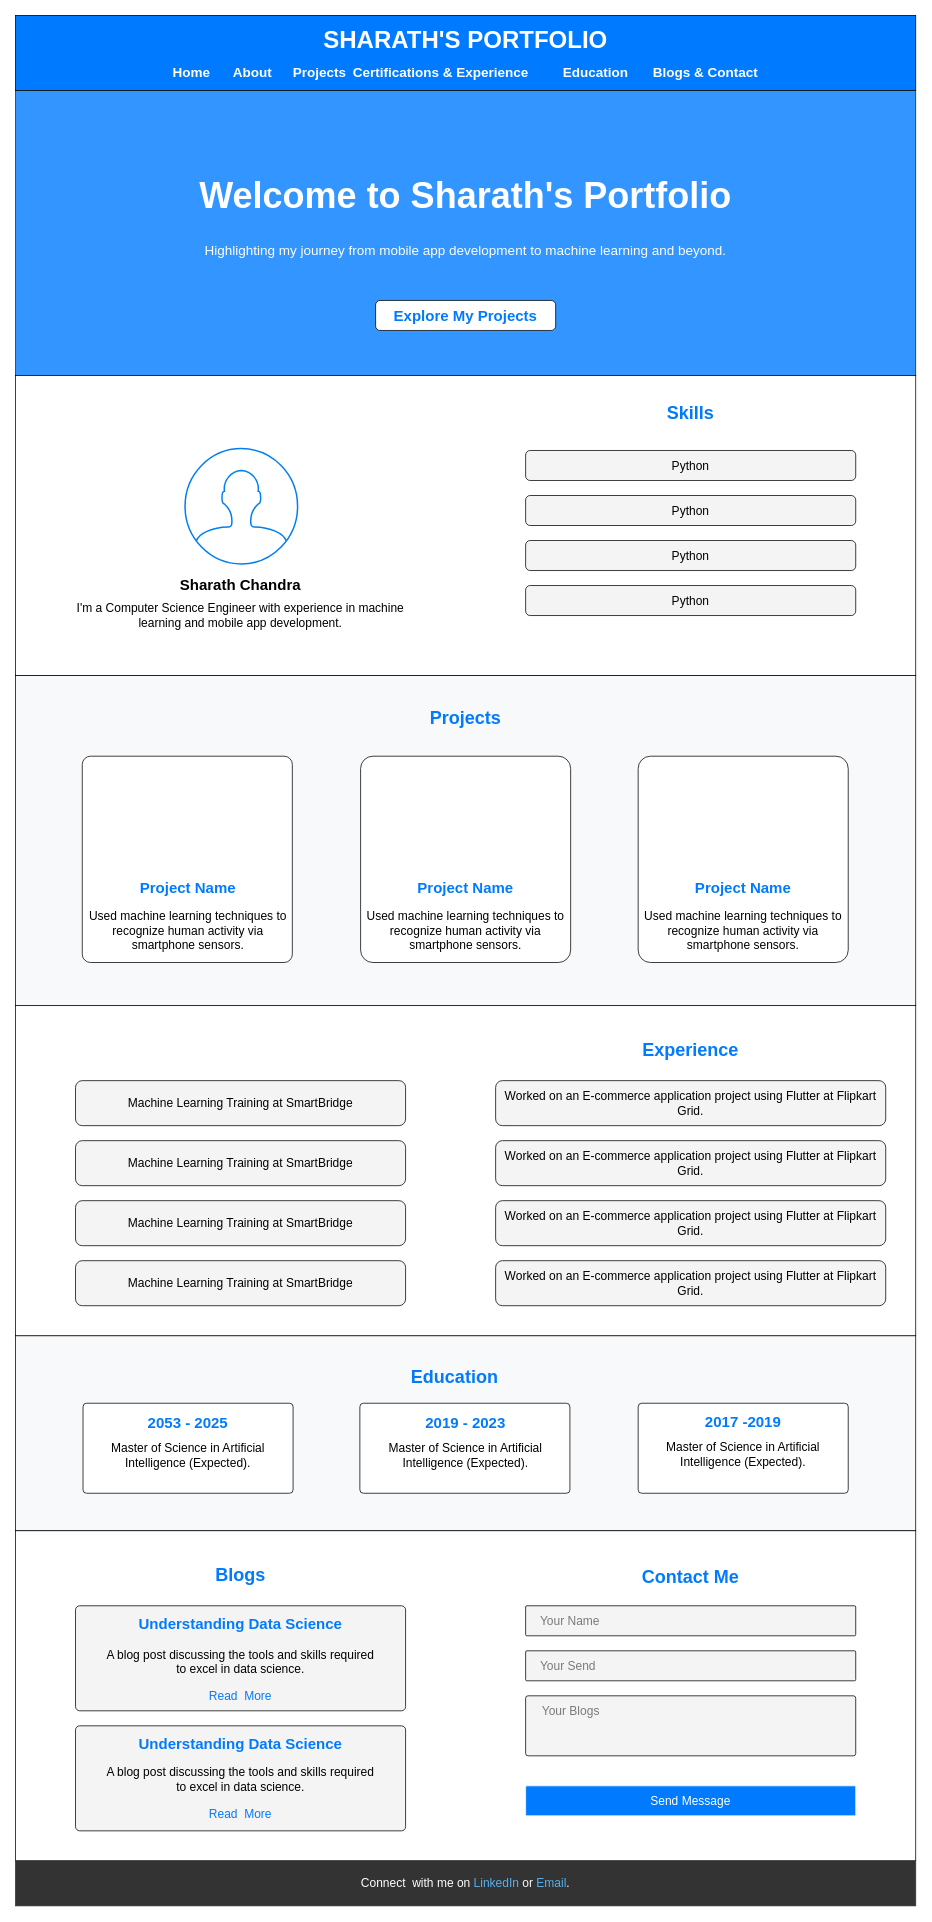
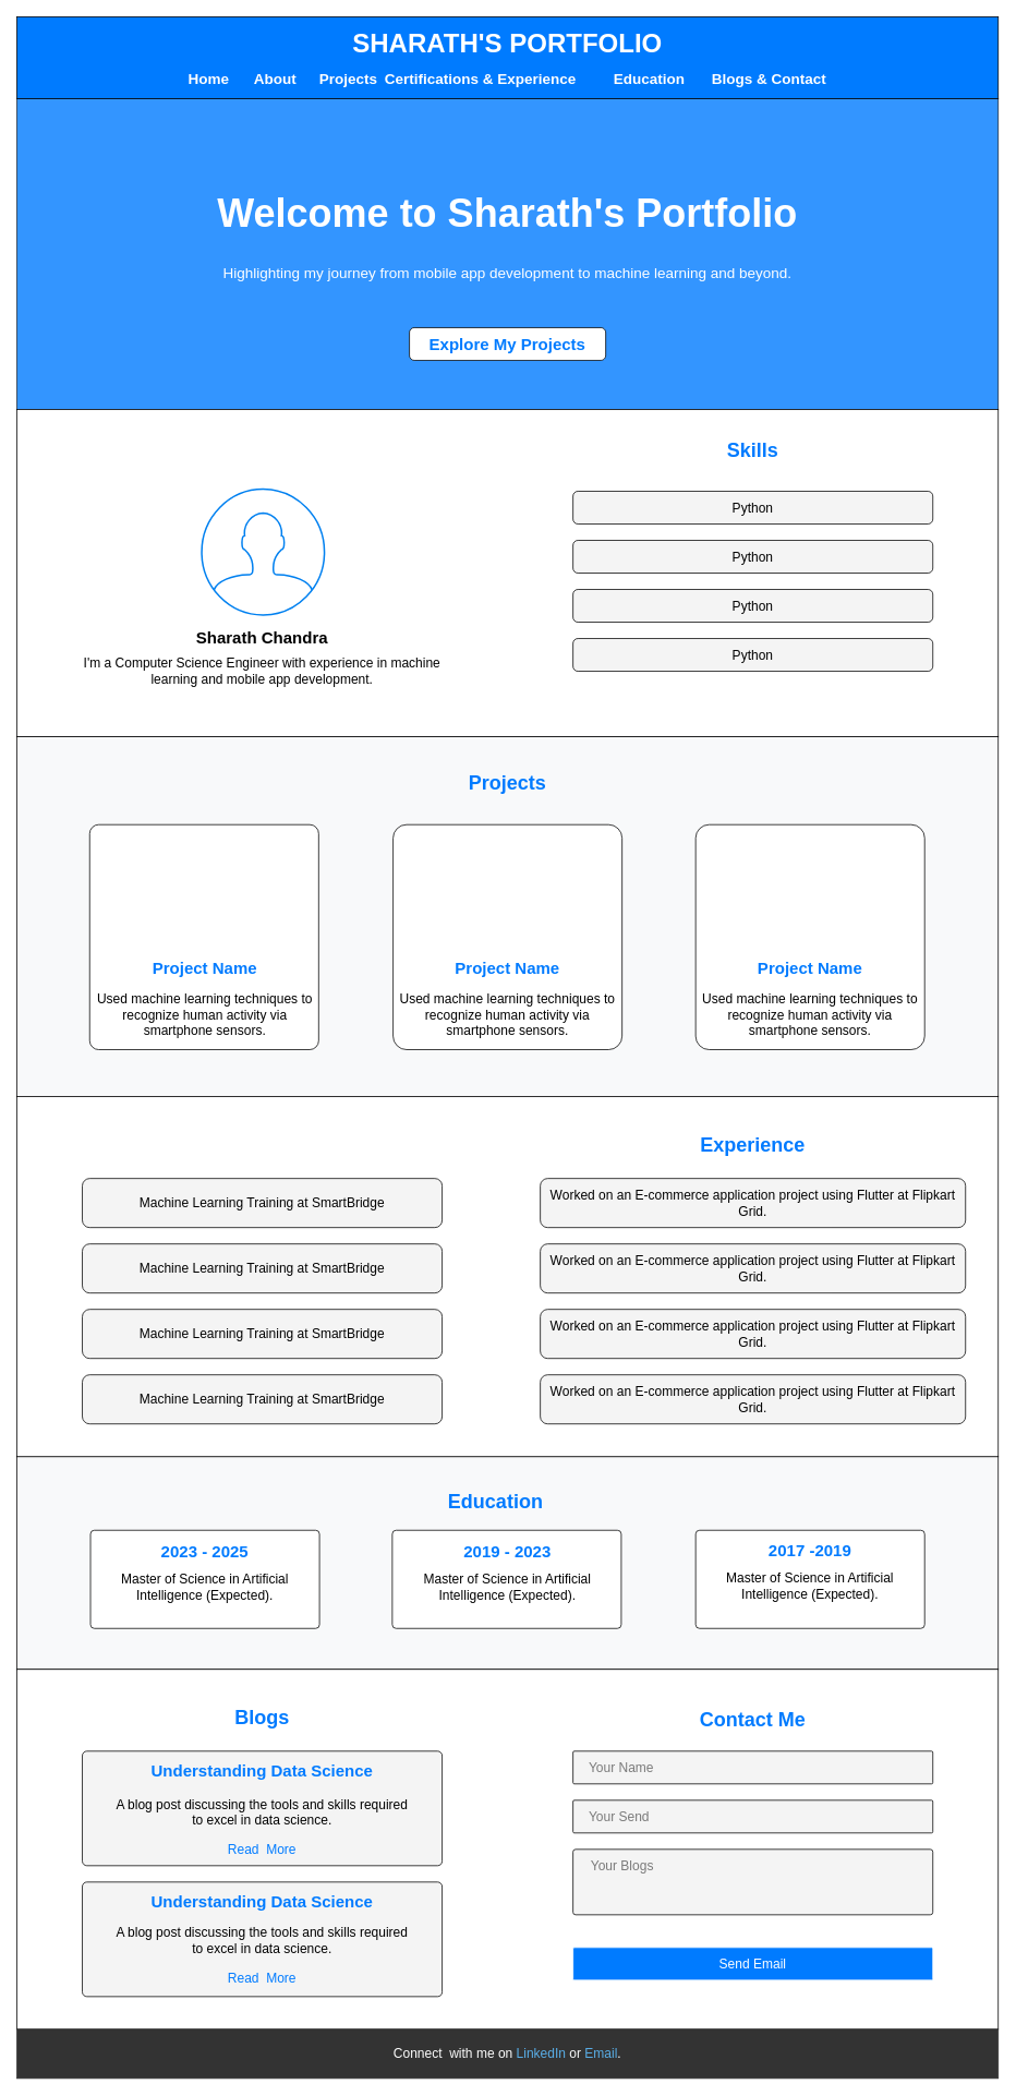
- <mxCell id="14" value="&lt;font color=&quot;#007bff&quot;&gt;&lt;b style=&quot;font-size: 20px;&quot;&gt;&lt;font style=&quot;font-size: 20px;&quot;&gt;2053 - 2025&lt;br&gt;&lt;/font&gt;&lt;/b&gt;&lt;/font&gt;" style="text;html=1;align=center;verticalAlign=middle;whiteSpace=wrap;rounded=0;" parent="12" vertex="1"><mxGeometry y="10" width="280" height="30" as="geometry" /></mxCell>
+ <mxCell id="14" value="&lt;font color=&quot;#007bff&quot;&gt;&lt;b style=&quot;font-size: 20px;&quot;&gt;&lt;font style=&quot;font-size: 20px;&quot;&gt;2023 - 2025&lt;br&gt;&lt;/font&gt;&lt;/b&gt;&lt;/font&gt;" style="text;html=1;align=center;verticalAlign=middle;whiteSpace=wrap;rounded=0;" parent="12" vertex="1"><mxGeometry y="10" width="280" height="30" as="geometry" /></mxCell>
- <mxCell id="34" value="&lt;font color=&quot;#ffffff&quot; style=&quot;font-size: 16px;&quot;&gt;Send Message&lt;br&gt;&lt;/font&gt;" style="text;html=1;align=center;verticalAlign=middle;whiteSpace=wrap;rounded=0;" parent="25" vertex="1"><mxGeometry x="80" y="320" width="440" height="40" as="geometry" /></mxCell>
+ <mxCell id="34" value="&lt;font color=&quot;#ffffff&quot; style=&quot;font-size: 16px;&quot;&gt;Send Email&lt;br&gt;&lt;/font&gt;" style="text;html=1;align=center;verticalAlign=middle;whiteSpace=wrap;rounded=0;" parent="25" vertex="1"><mxGeometry x="80" y="320" width="440" height="40" as="geometry" /></mxCell>
